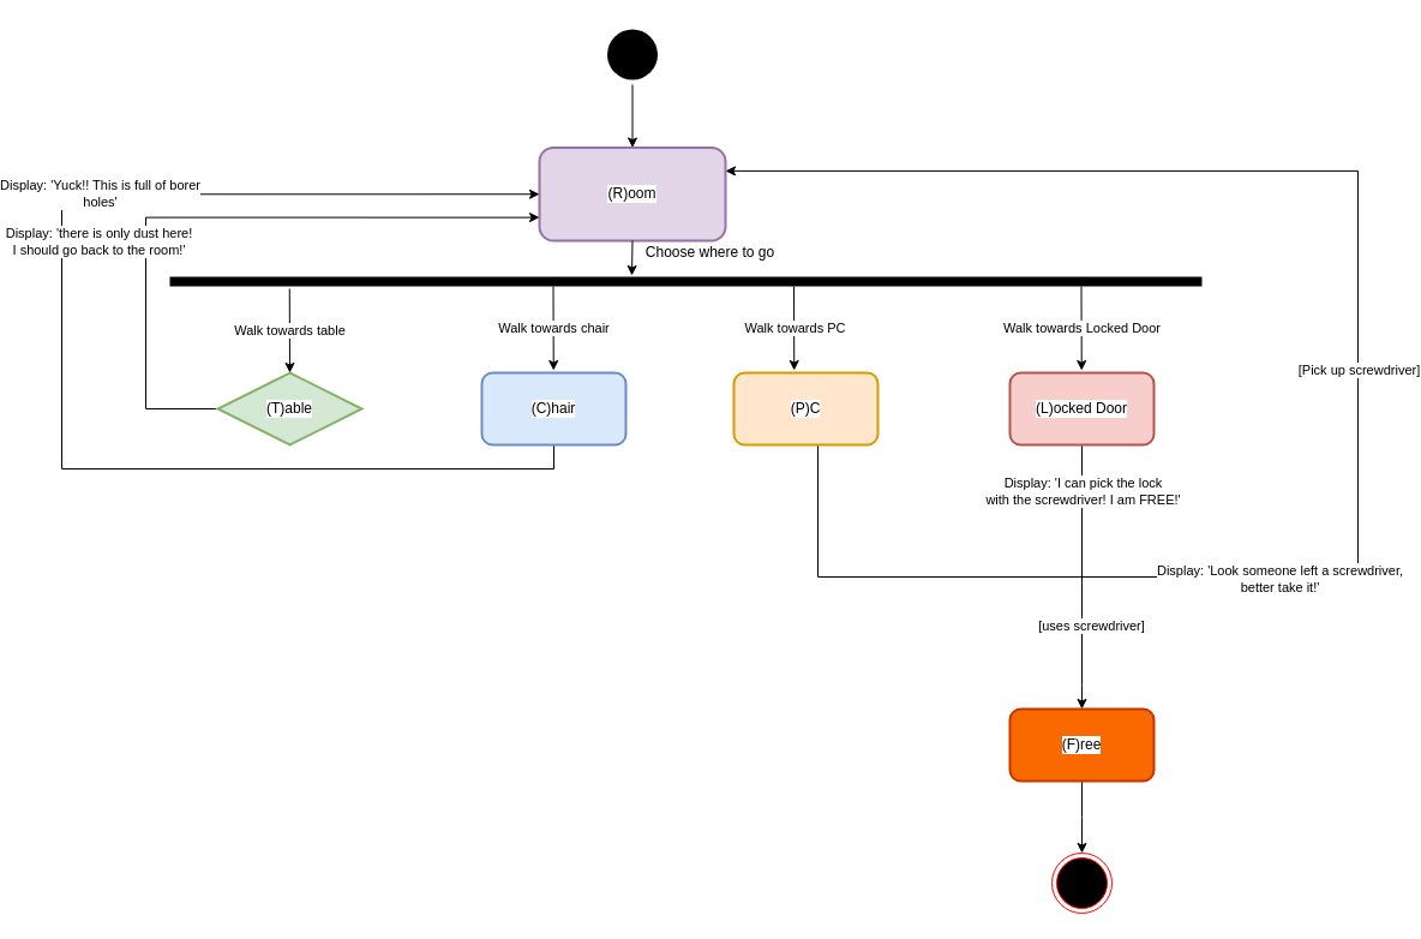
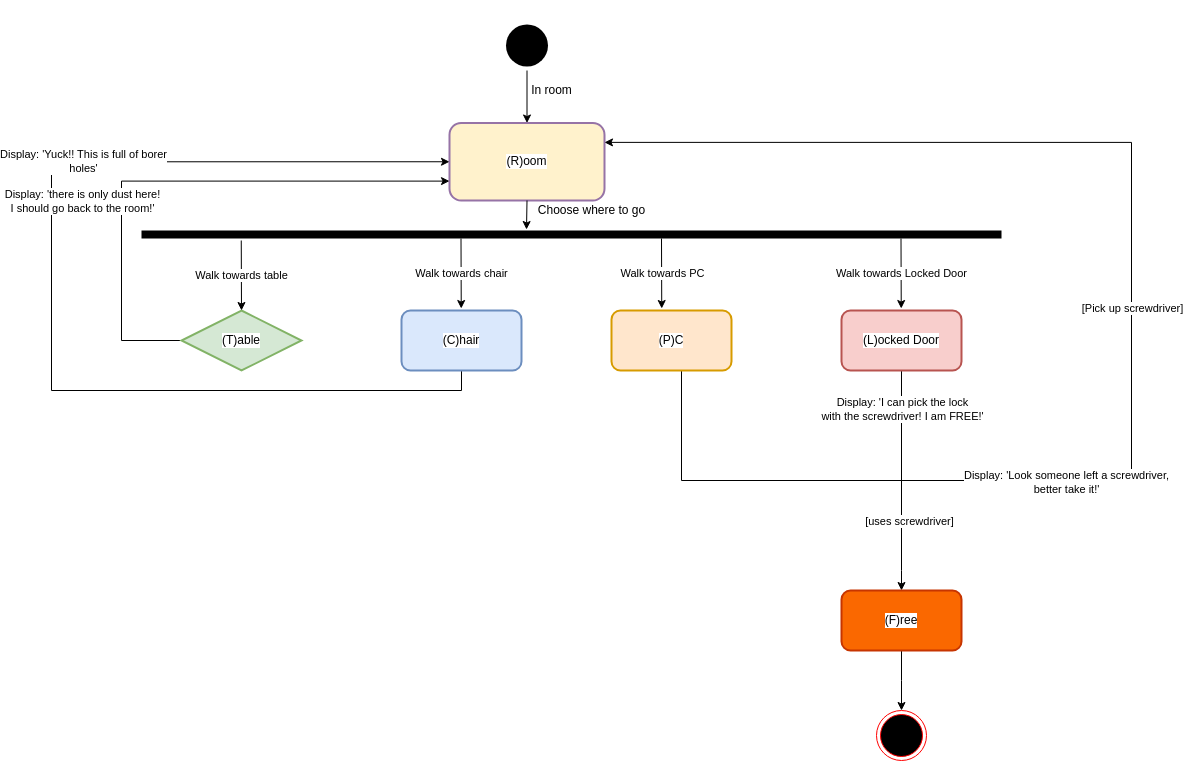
+ <mxCell id="29" value="In room" style="text;html=1;align=center;verticalAlign=middle;resizable=0;points=[];autosize=1;" vertex="1" parent="1"><mxGeometry x="490" y="80" width="60" height="20" as="geometry" /></mxCell>
- <mxCell id="5" value="(R)oom" style="rounded=1;whiteSpace=wrap;html=1;labelBackgroundColor=#ffffff;strokeColor=#9673a6;strokeWidth=2;fillColor=#e1d5e7;" vertex="1" parent="1"><mxGeometry x="418" y="122.5" width="155" height="77.5" as="geometry" /></mxCell>
+ <mxCell id="5" value="(R)oom" style="rounded=1;whiteSpace=wrap;html=1;labelBackgroundColor=#ffffff;strokeColor=#9673a6;strokeWidth=2;fillColor=#fff2cc;" vertex="1" parent="1"><mxGeometry x="418" y="122.5" width="155" height="77.5" as="geometry" /></mxCell>
